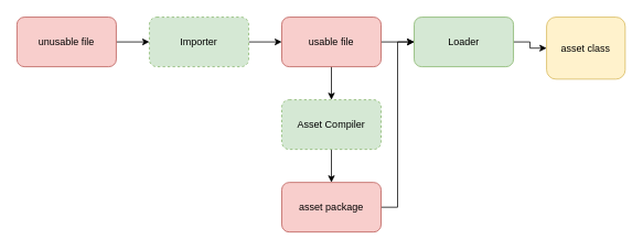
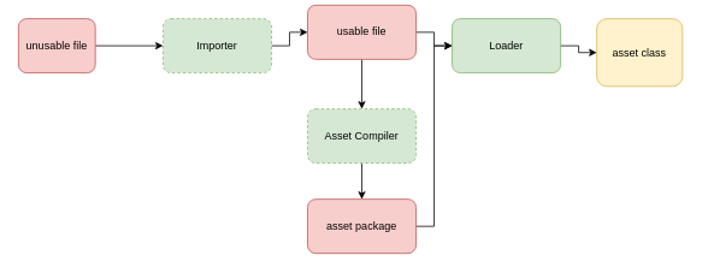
- <mxCell id="3" value="unusable file" style="rounded=1;whiteSpace=wrap;html=1;fillColor=#f8cecc;strokeColor=#b85450;" vertex="1" parent="1"><mxGeometry x="20" y="20" width="120" height="60" as="geometry" /></mxCell>
+ <mxCell id="3" value="unusable file" style="rounded=1;whiteSpace=wrap;html=1;fillColor=#f8cecc;strokeColor=#b85450;" vertex="1" parent="1"><mxGeometry x="20" y="20" width="85" height="60" as="geometry" /></mxCell>
- <mxCell id="8" value="usable file" style="rounded=1;whiteSpace=wrap;html=1;fillColor=#f8cecc;strokeColor=#b85450;" vertex="1" parent="1"><mxGeometry x="340" y="20" width="120" height="60" as="geometry" /></mxCell>
+ <mxCell id="8" value="usable file" style="rounded=1;whiteSpace=wrap;html=1;fillColor=#f8cecc;strokeColor=#b85450;" vertex="1" parent="1"><mxGeometry x="340" y="5" width="120" height="60" as="geometry" /></mxCell>
